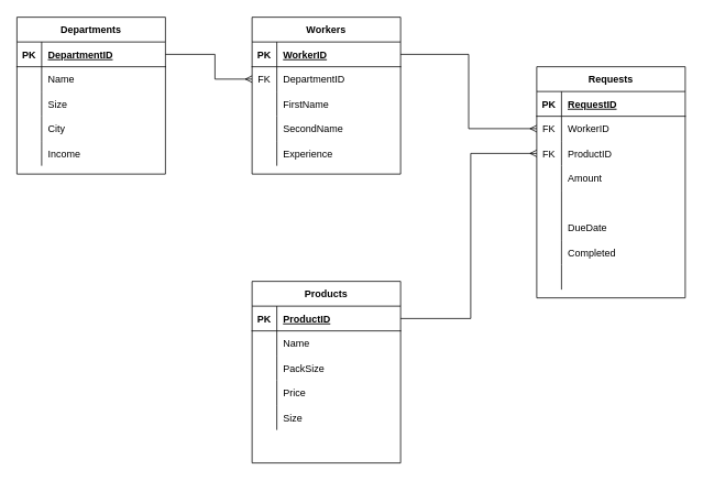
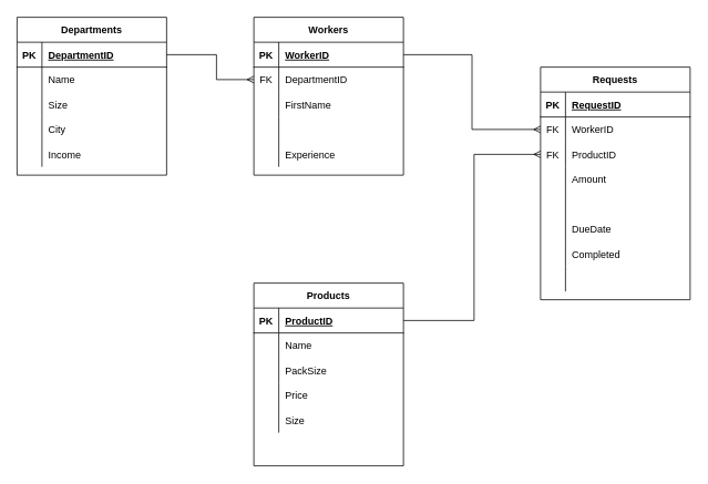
- <mxCell id="39" value="SecondName" style="shape=partialRectangle;connectable=0;fillColor=none;top=0;left=0;bottom=0;right=0;align=left;spacingLeft=6;overflow=hidden;" parent="37" vertex="1"><mxGeometry x="30" width="150" height="30" as="geometry" /></mxCell>
